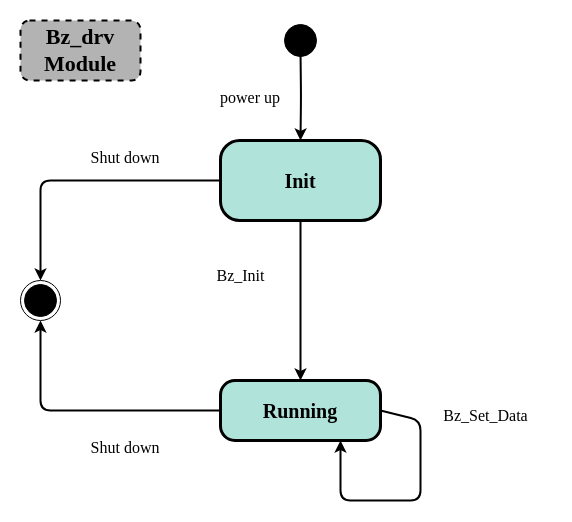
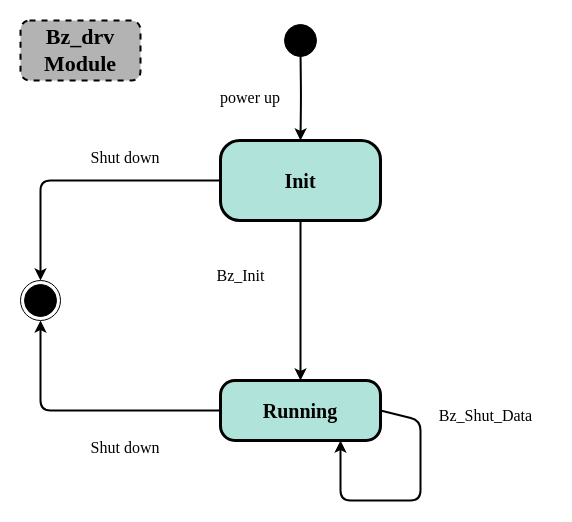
- <mxCell id="16" value="Bz_Set_Data" style="text;html=1;align=center;verticalAlign=middle;resizable=0;points=[];autosize=1;strokeColor=none;fillColor=none;fontSize=16;fontFamily=Lucida Console;" parent="1" vertex="1"><mxGeometry x="420" y="400" width="130" height="30" as="geometry" /></mxCell>
+ <mxCell id="16" value="Bz_Shut_Data" style="text;html=1;align=center;verticalAlign=middle;resizable=0;points=[];autosize=1;strokeColor=none;fillColor=none;fontSize=16;fontFamily=Lucida Console;" parent="1" vertex="1"><mxGeometry x="420" y="400" width="130" height="30" as="geometry" /></mxCell>
